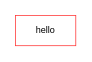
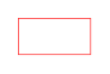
- <mxCell id="3" value="hello" style="text;html=1;strokeColor=none;fillColor=none;align=center;verticalAlign=middle;whiteSpace=wrap;rounded=0;" vertex="1" parent="1"><mxGeometry x="40" y="30" width="40" height="20" as="geometry" /></mxCell>
